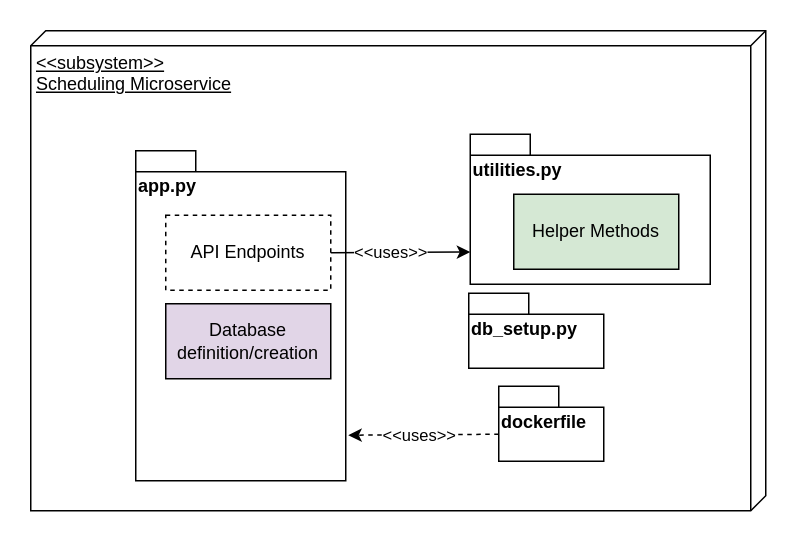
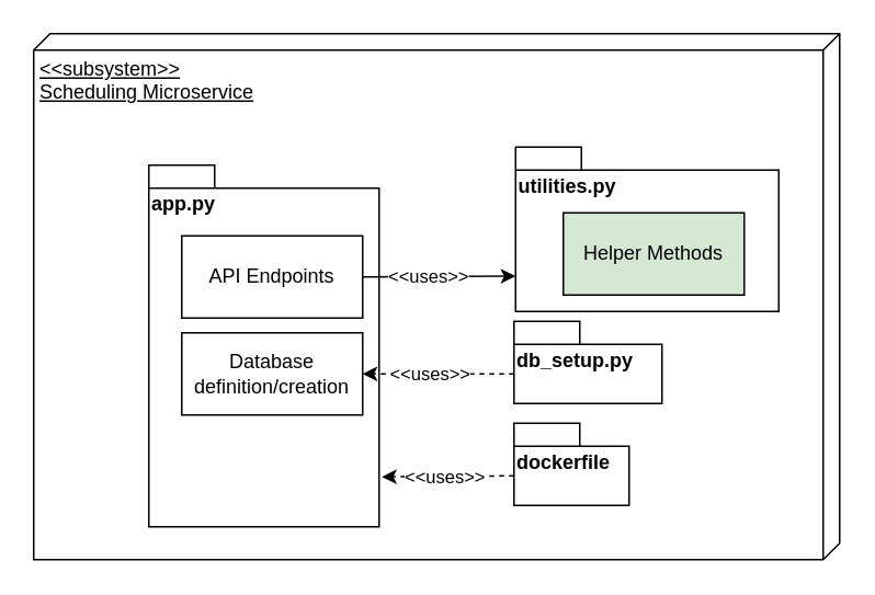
- <mxCell id="4" value="API Endpoints" style="html=1;whiteSpace=wrap;dashed=1;" vertex="1" parent="1"><mxGeometry x="110" y="143" width="110" height="50" as="geometry" /></mxCell>
+ <mxCell id="4" value="API Endpoints" style="html=1;whiteSpace=wrap;" vertex="1" parent="1"><mxGeometry x="110" y="143" width="110" height="50" as="geometry" /></mxCell>
- <mxCell id="9" value="Database definition/creation" style="html=1;whiteSpace=wrap;fillColor=#e1d5e7;" vertex="1" parent="1"><mxGeometry x="110" y="202" width="110" height="50" as="geometry" /></mxCell>
+ <mxCell id="9" value="Database definition/creation" style="html=1;whiteSpace=wrap;" vertex="1" parent="1"><mxGeometry x="110" y="202" width="110" height="50" as="geometry" /></mxCell>
+ <mxCell id="10" value="" style="endArrow=classic;html=1;rounded=0;entryX=1;entryY=0.5;entryDx=0;entryDy=0;dashed=1;exitX=0;exitY=0;exitDx=0;exitDy=32;exitPerimeter=0;" edge="1" parent="1" source="6" target="9"><mxGeometry width="50" height="50" relative="1" as="geometry"><mxPoint x="330" y="210" as="sourcePoint" /><mxPoint x="380" y="160" as="targetPoint" /></mxGeometry></mxCell>
+ <mxCell id="11" value="&amp;lt;&amp;lt;uses&amp;gt;&amp;gt;" style="edgeLabel;html=1;align=center;verticalAlign=middle;resizable=0;points=[];" vertex="1" connectable="0" parent="10"><mxGeometry x="0.13" y="-1" relative="1" as="geometry"><mxPoint as="offset" /></mxGeometry></mxCell>
- <mxCell id="5" value="dockerfile" style="shape=folder;fontStyle=1;spacingTop=10;tabWidth=40;tabHeight=14;tabPosition=left;html=1;whiteSpace=wrap;verticalAlign=top;align=left;" vertex="1" parent="1"><mxGeometry x="332" y="257" width="70" height="50" as="geometry" /></mxCell>
+ <mxCell id="5" value="dockerfile" style="shape=folder;fontStyle=1;spacingTop=10;tabWidth=40;tabHeight=14;tabPosition=left;html=1;whiteSpace=wrap;verticalAlign=top;align=left;" vertex="1" parent="1"><mxGeometry x="312" y="257" width="70" height="50" as="geometry" /></mxCell>
